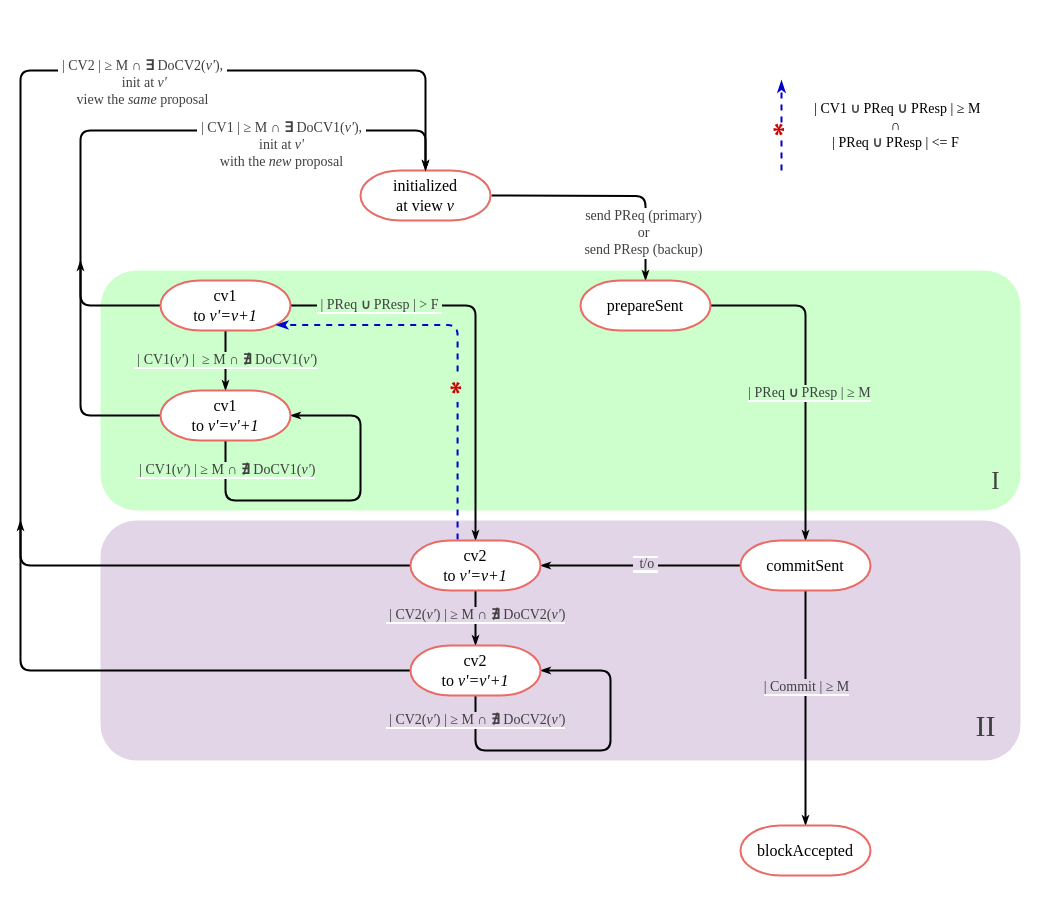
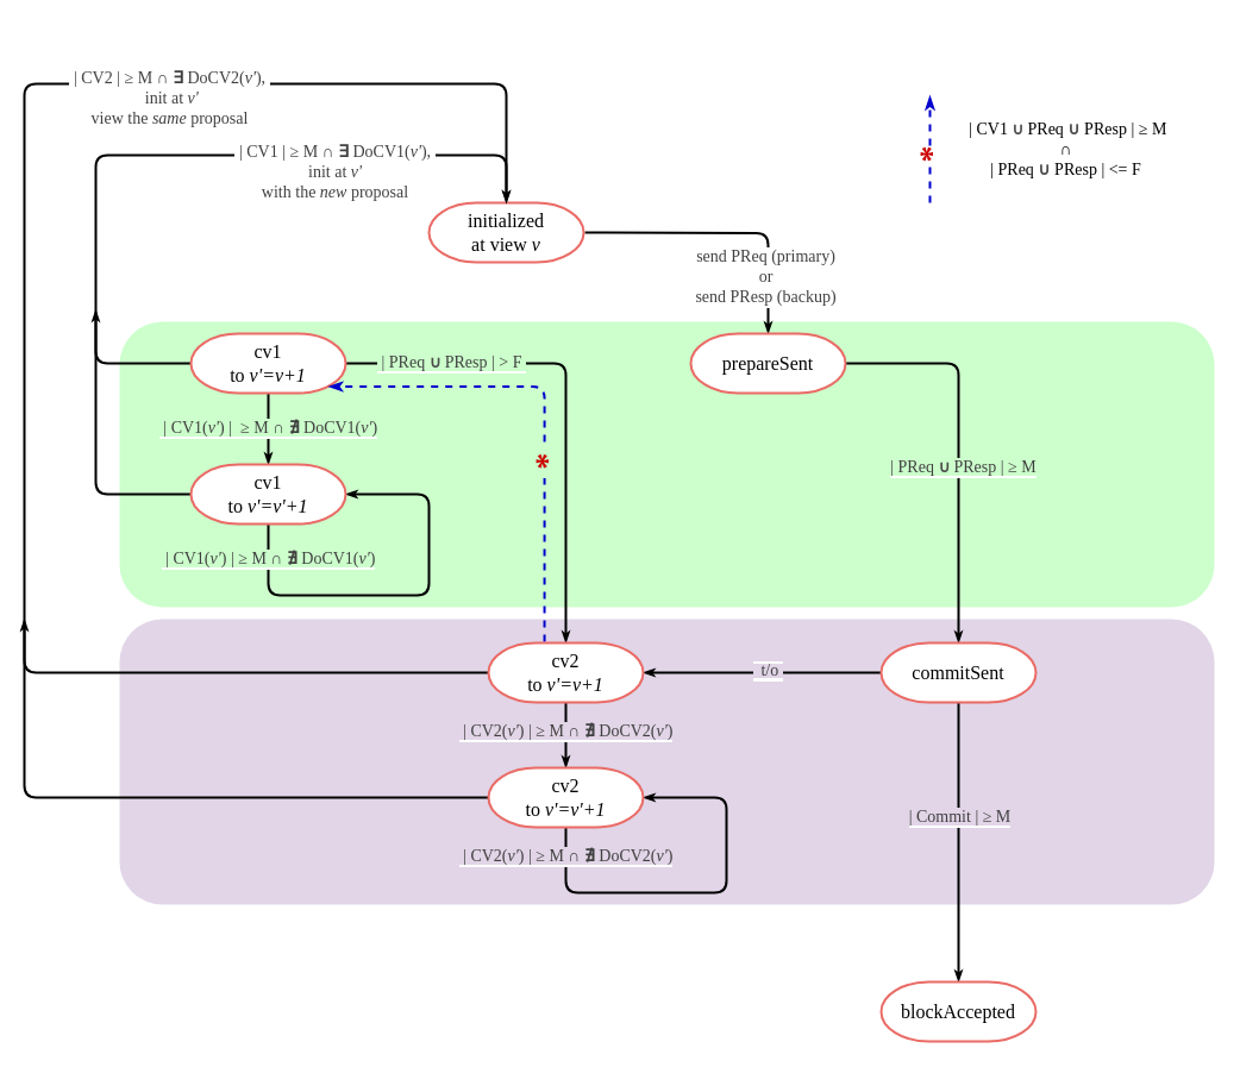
- <mxCell id="36" value="I" style="text;html=1;align=center;verticalAlign=middle;resizable=0;points=[];autosize=1;strokeColor=none;fillColor=none;fontSize=25;fontFamily=Comic Sans MS;fontColor=#404040;" vertex="1" parent="1"><mxGeometry x="980" y="460" width="30" height="40" as="geometry" /></mxCell>
- <mxCell id="37" value="II" style="text;html=1;align=center;verticalAlign=middle;resizable=0;points=[];autosize=1;strokeColor=none;fillColor=none;fontSize=30;fontFamily=Comic Sans MS;fontColor=#404040;" vertex="1" parent="1"><mxGeometry x="960" y="700" width="50" height="50" as="geometry" /></mxCell>
